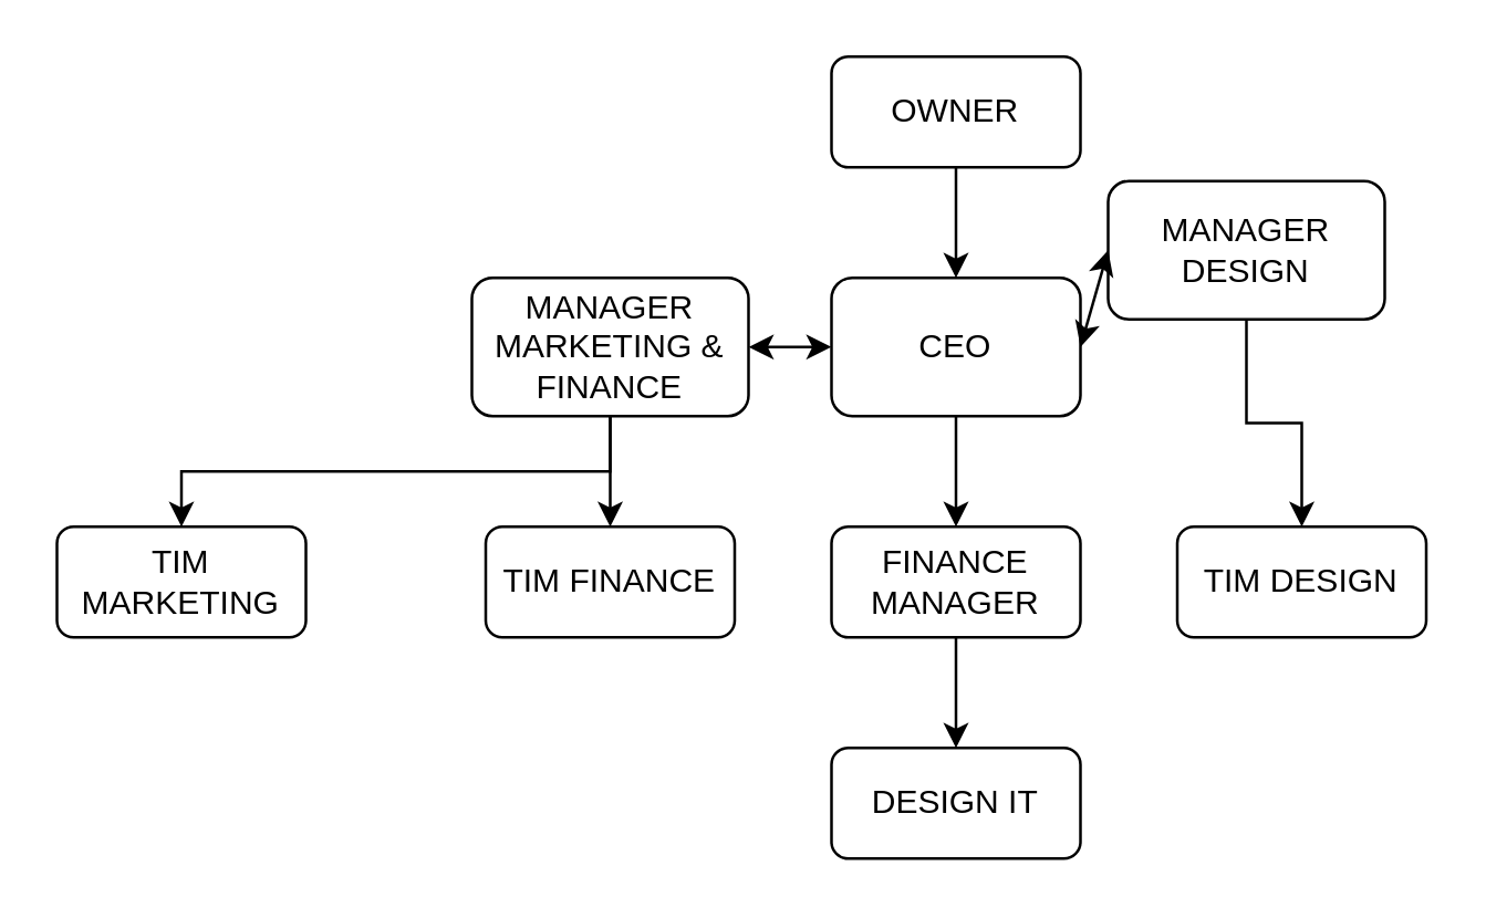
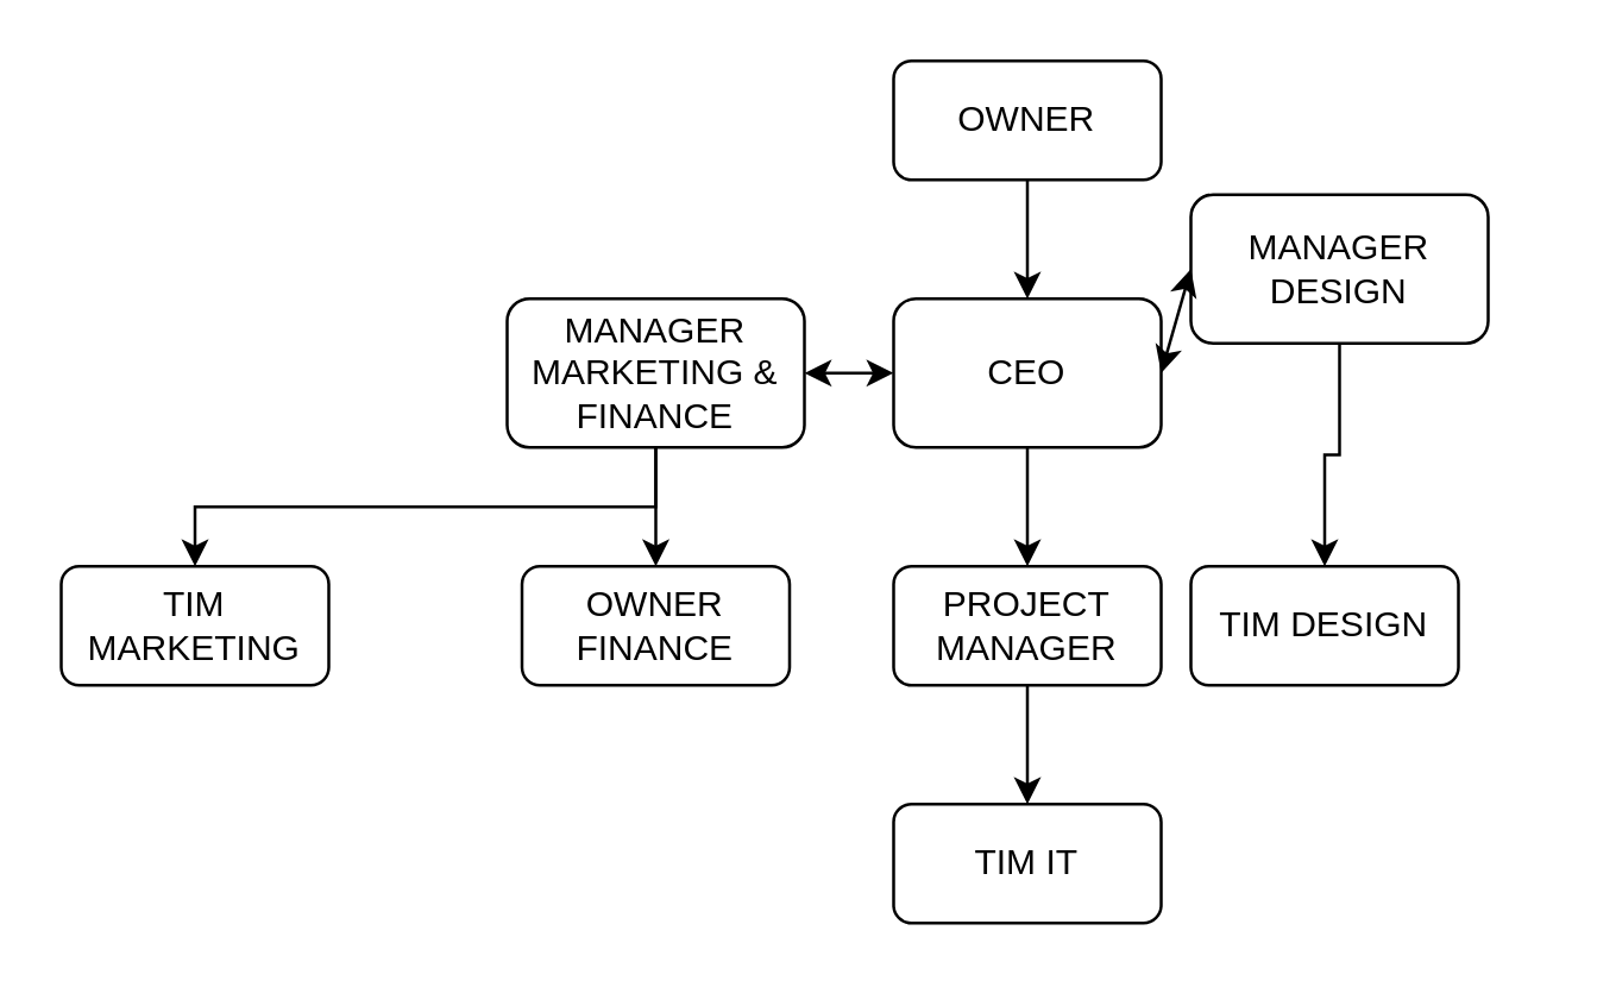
- <mxCell id="18" value="TIM FINANCE" style="rounded=1;whiteSpace=wrap;html=1;" vertex="1" parent="1"><mxGeometry x="175" y="190" width="90" height="40" as="geometry" /></mxCell>
+ <mxCell id="18" value="OWNER FINANCE" style="rounded=1;whiteSpace=wrap;html=1;" vertex="1" parent="1"><mxGeometry x="175" y="190" width="90" height="40" as="geometry" /></mxCell>
- <mxCell id="14" value="FINANCE&lt;br&gt;MANAGER" style="rounded=1;whiteSpace=wrap;html=1;" vertex="1" parent="1"><mxGeometry x="300" y="190" width="90" height="40" as="geometry" /></mxCell>
+ <mxCell id="14" value="PROJECT&lt;br&gt;MANAGER" style="rounded=1;whiteSpace=wrap;html=1;" vertex="1" parent="1"><mxGeometry x="300" y="190" width="90" height="40" as="geometry" /></mxCell>
- <mxCell id="16" value="TIM DESIGN" style="rounded=1;whiteSpace=wrap;html=1;" vertex="1" parent="1"><mxGeometry x="425" y="190" width="90" height="40" as="geometry" /></mxCell>
+ <mxCell id="16" value="TIM DESIGN" style="rounded=1;whiteSpace=wrap;html=1;" vertex="1" parent="1"><mxGeometry x="400" y="190" width="90" height="40" as="geometry" /></mxCell>
- <mxCell id="15" value="DESIGN IT" style="rounded=1;whiteSpace=wrap;html=1;" vertex="1" parent="1"><mxGeometry x="300" y="270" width="90" height="40" as="geometry" /></mxCell>
+ <mxCell id="15" value="TIM IT" style="rounded=1;whiteSpace=wrap;html=1;" vertex="1" parent="1"><mxGeometry x="300" y="270" width="90" height="40" as="geometry" /></mxCell>
